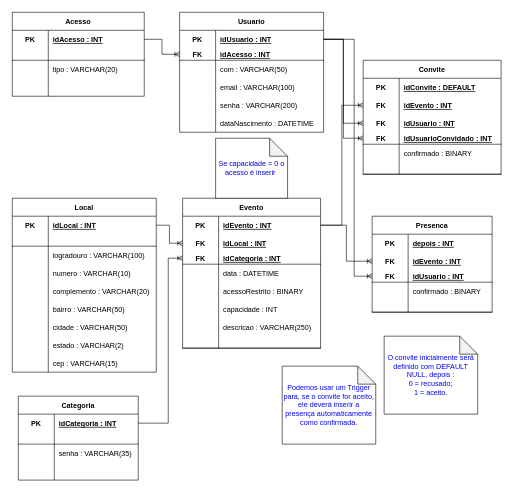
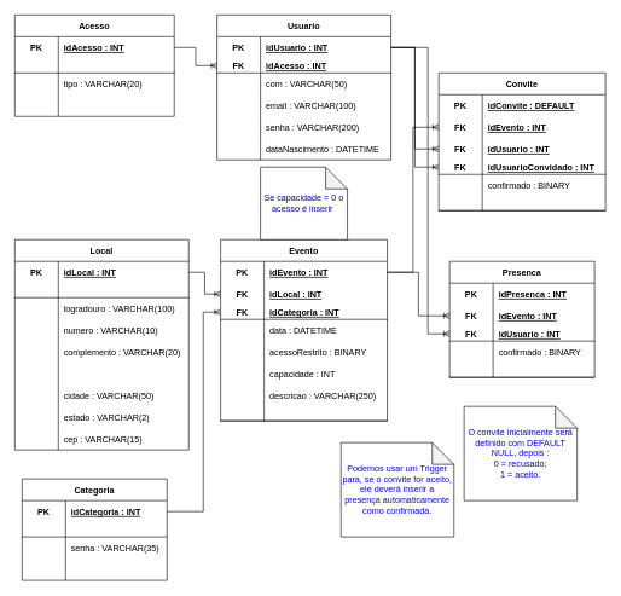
- <mxCell id="18" value="depois : INT" style="shape=partialRectangle;connectable=0;fillColor=none;top=0;left=0;bottom=0;right=0;align=left;spacingLeft=6;fontStyle=5;overflow=hidden;" parent="16" vertex="1"><mxGeometry x="60" width="140" height="30" as="geometry" /></mxCell>
+ <mxCell id="18" value="idPresenca : INT" style="shape=partialRectangle;connectable=0;fillColor=none;top=0;left=0;bottom=0;right=0;align=left;spacingLeft=6;fontStyle=5;overflow=hidden;" parent="16" vertex="1"><mxGeometry x="60" width="140" height="30" as="geometry" /></mxCell>
- <mxCell id="69" value="bairro : VARCHAR(50)" style="shape=partialRectangle;connectable=0;fillColor=none;top=0;left=0;bottom=0;right=0;align=left;spacingLeft=6;overflow=hidden;" parent="67" vertex="1"><mxGeometry x="60" width="180" height="30" as="geometry" /></mxCell>
